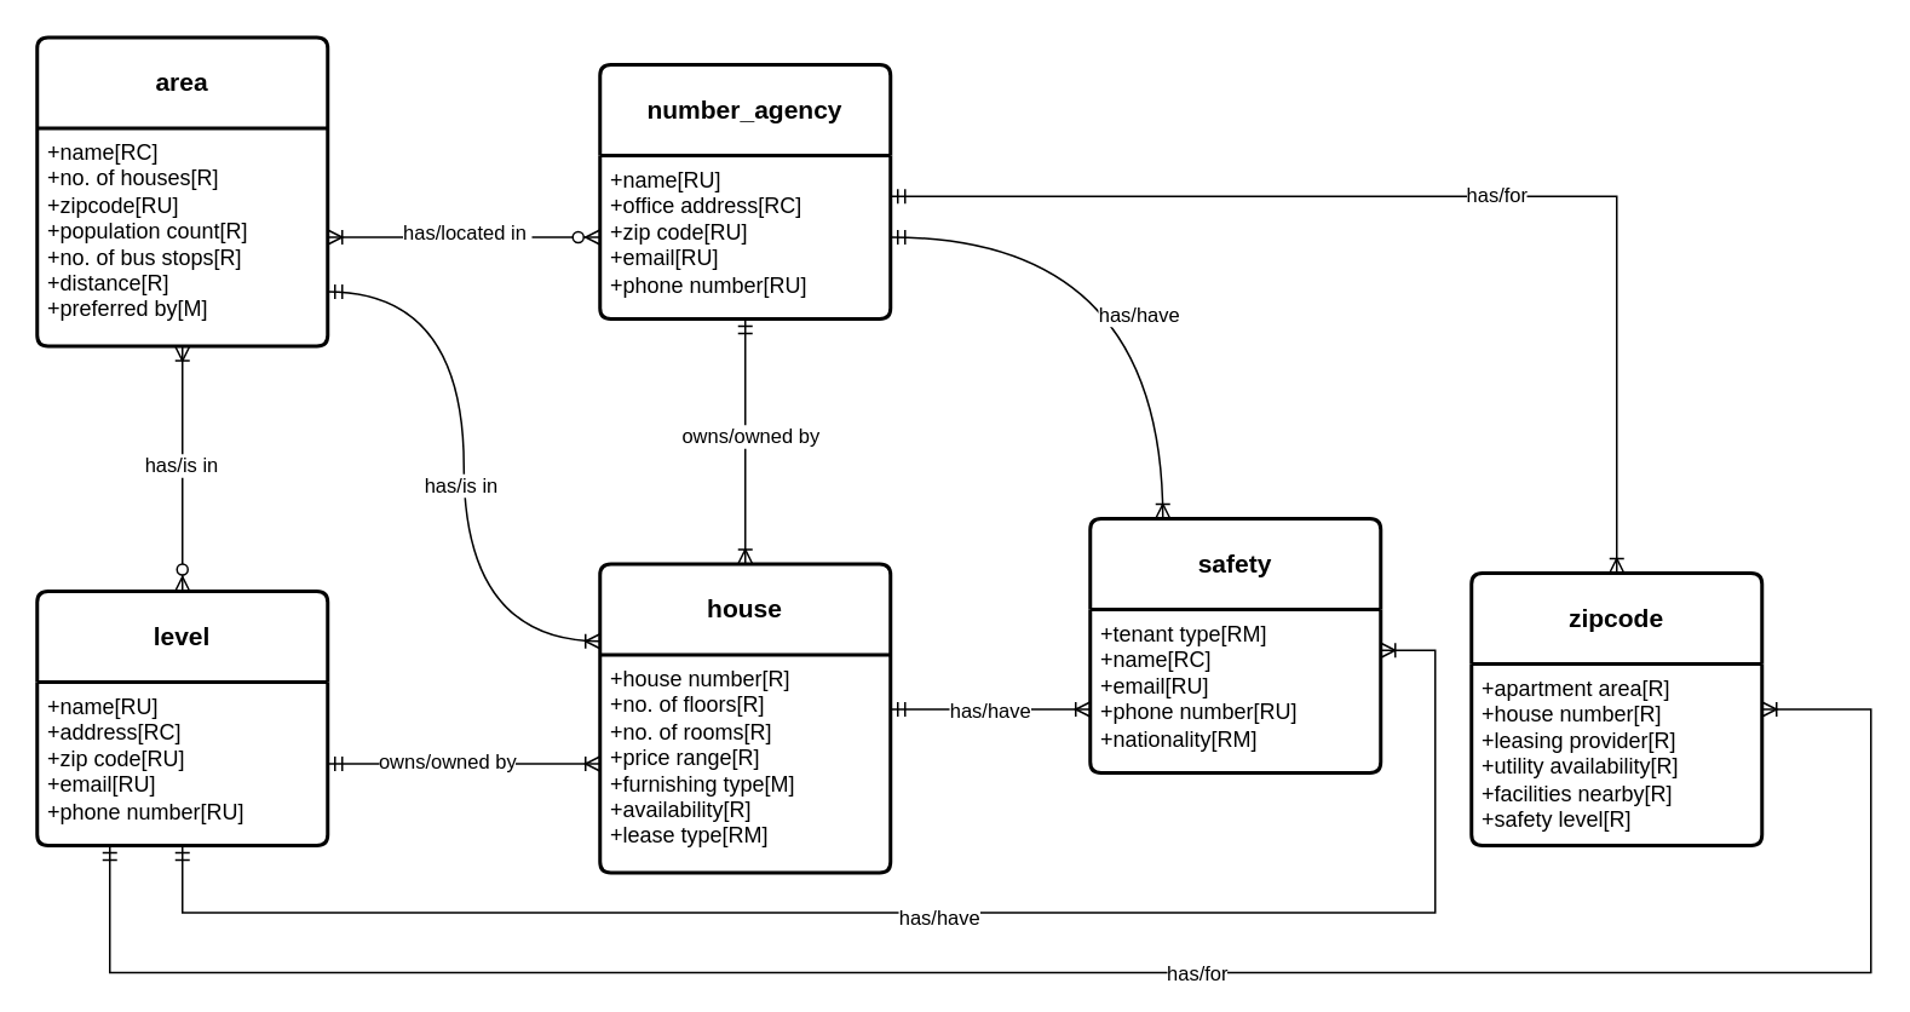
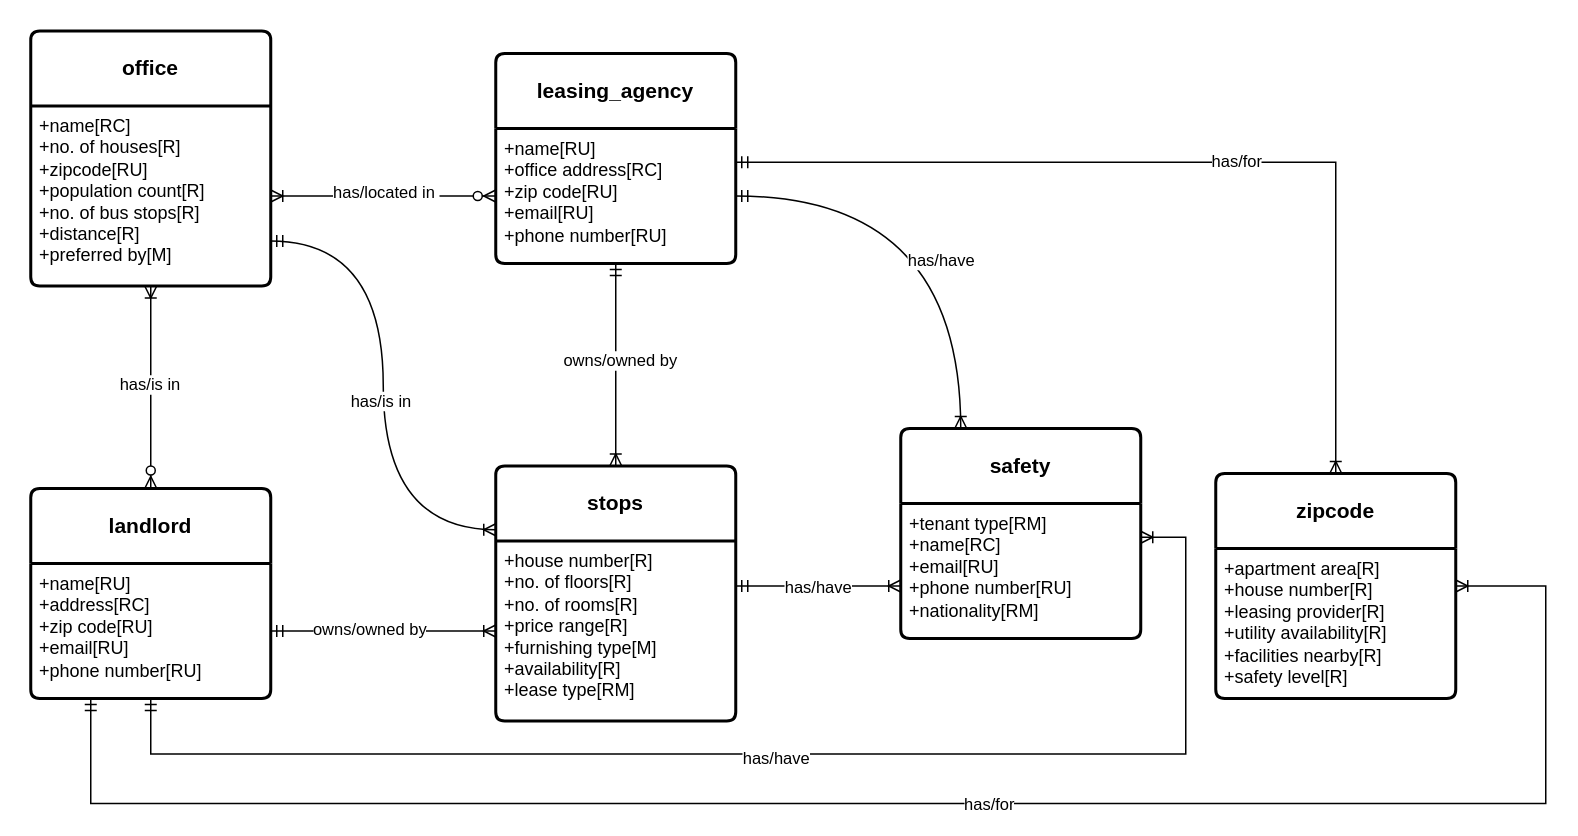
- <mxCell id="2" value="&lt;b&gt;area&lt;/b&gt;" style="swimlane;childLayout=stackLayout;horizontal=1;startSize=50;horizontalStack=0;rounded=1;fontSize=14;fontStyle=0;strokeWidth=2;resizeParent=0;resizeLast=1;shadow=0;dashed=0;align=center;arcSize=4;whiteSpace=wrap;html=1;" vertex="1" parent="1"><mxGeometry x="20" y="20" width="160" height="170" as="geometry" /></mxCell>
+ <mxCell id="2" value="&lt;b&gt;office&lt;/b&gt;" style="swimlane;childLayout=stackLayout;horizontal=1;startSize=50;horizontalStack=0;rounded=1;fontSize=14;fontStyle=0;strokeWidth=2;resizeParent=0;resizeLast=1;shadow=0;dashed=0;align=center;arcSize=4;whiteSpace=wrap;html=1;" vertex="1" parent="1"><mxGeometry x="20" y="20" width="160" height="170" as="geometry" /></mxCell>
- <mxCell id="10" value="&lt;b&gt;number_agency&lt;/b&gt;" style="swimlane;childLayout=stackLayout;horizontal=1;startSize=50;horizontalStack=0;rounded=1;fontSize=14;fontStyle=0;strokeWidth=2;resizeParent=0;resizeLast=1;shadow=0;dashed=0;align=center;arcSize=4;whiteSpace=wrap;html=1;" vertex="1" parent="1"><mxGeometry x="330" y="35" width="160" height="140" as="geometry" /></mxCell>
+ <mxCell id="10" value="&lt;b&gt;leasing_agency&lt;/b&gt;" style="swimlane;childLayout=stackLayout;horizontal=1;startSize=50;horizontalStack=0;rounded=1;fontSize=14;fontStyle=0;strokeWidth=2;resizeParent=0;resizeLast=1;shadow=0;dashed=0;align=center;arcSize=4;whiteSpace=wrap;html=1;" vertex="1" parent="1"><mxGeometry x="330" y="35" width="160" height="140" as="geometry" /></mxCell>
- <mxCell id="4" value="&lt;b&gt;house&lt;/b&gt;" style="swimlane;childLayout=stackLayout;horizontal=1;startSize=50;horizontalStack=0;rounded=1;fontSize=14;fontStyle=0;strokeWidth=2;resizeParent=0;resizeLast=1;shadow=0;dashed=0;align=center;arcSize=4;whiteSpace=wrap;html=1;" vertex="1" parent="1"><mxGeometry x="330" y="310" width="160" height="170" as="geometry" /></mxCell>
+ <mxCell id="4" value="&lt;b&gt;stops&lt;/b&gt;" style="swimlane;childLayout=stackLayout;horizontal=1;startSize=50;horizontalStack=0;rounded=1;fontSize=14;fontStyle=0;strokeWidth=2;resizeParent=0;resizeLast=1;shadow=0;dashed=0;align=center;arcSize=4;whiteSpace=wrap;html=1;" vertex="1" parent="1"><mxGeometry x="330" y="310" width="160" height="170" as="geometry" /></mxCell>
- <mxCell id="6" value="&lt;b&gt;level&lt;/b&gt;" style="swimlane;childLayout=stackLayout;horizontal=1;startSize=50;horizontalStack=0;rounded=1;fontSize=14;fontStyle=0;strokeWidth=2;resizeParent=0;resizeLast=1;shadow=0;dashed=0;align=center;arcSize=4;whiteSpace=wrap;html=1;" vertex="1" parent="1"><mxGeometry x="20" y="325" width="160" height="140" as="geometry" /></mxCell>
+ <mxCell id="6" value="&lt;b&gt;landlord&lt;/b&gt;" style="swimlane;childLayout=stackLayout;horizontal=1;startSize=50;horizontalStack=0;rounded=1;fontSize=14;fontStyle=0;strokeWidth=2;resizeParent=0;resizeLast=1;shadow=0;dashed=0;align=center;arcSize=4;whiteSpace=wrap;html=1;" vertex="1" parent="1"><mxGeometry x="20" y="325" width="160" height="140" as="geometry" /></mxCell>
